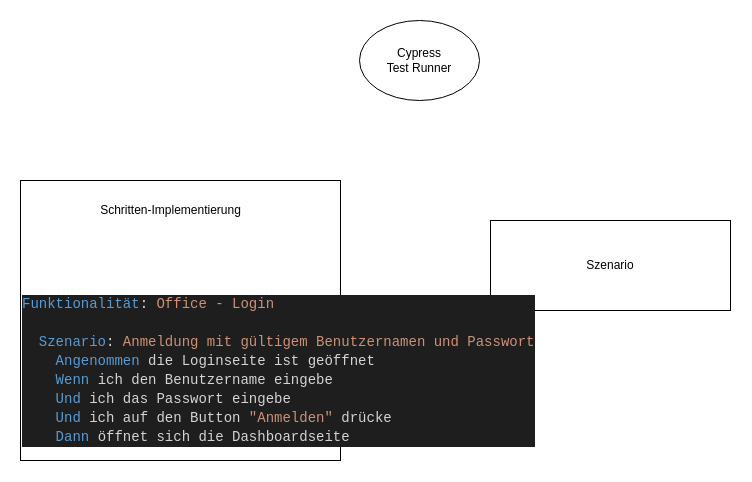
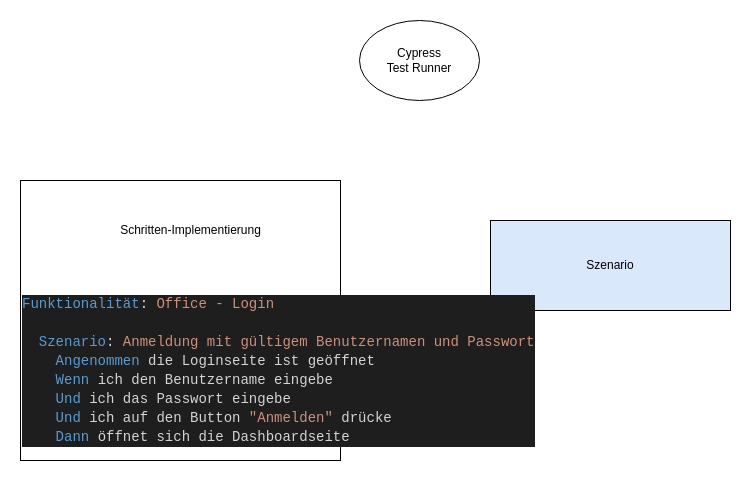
- <mxCell id="5" value="&lt;span&gt;Schritten-Implementierung&lt;/span&gt;" style="text;html=1;align=center;verticalAlign=middle;resizable=0;points=[];autosize=1;strokeColor=none;fillColor=none;" vertex="1" parent="1"><mxGeometry x="90" y="200" width="160" height="20" as="geometry" /></mxCell>
+ <mxCell id="5" value="&lt;span&gt;Schritten-Implementierung&lt;/span&gt;" style="text;html=1;align=center;verticalAlign=middle;resizable=0;points=[];autosize=1;strokeColor=none;fillColor=none;" vertex="1" parent="1"><mxGeometry x="110" y="220" width="160" height="20" as="geometry" /></mxCell>
- <mxCell id="4" value="Szenario" style="rounded=0;whiteSpace=wrap;html=1;" vertex="1" parent="1"><mxGeometry x="490" y="220" width="240" height="90" as="geometry" /></mxCell>
+ <mxCell id="4" value="Szenario" style="rounded=0;whiteSpace=wrap;html=1;fillColor=#dae8fc;" vertex="1" parent="1"><mxGeometry x="490" y="220" width="240" height="90" as="geometry" /></mxCell>
